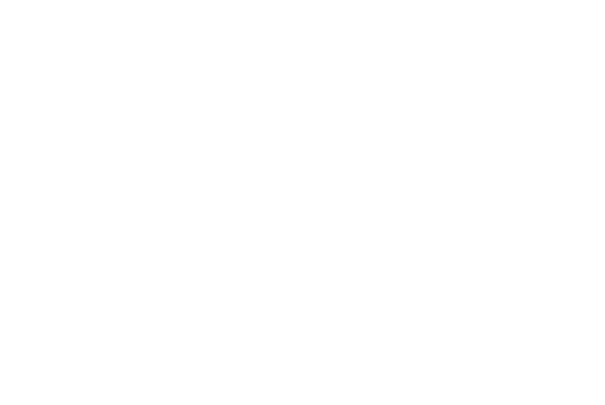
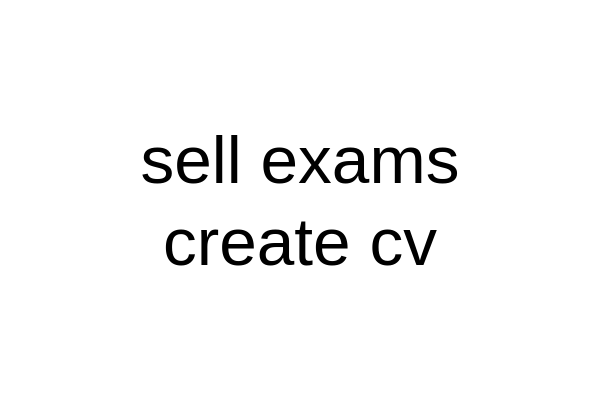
+ <mxCell id="2" value="sell exams&lt;br style=&quot;font-size: 27px;&quot;&gt;create cv&lt;br&gt;" style="text;html=1;strokeColor=none;fillColor=none;align=center;verticalAlign=middle;whiteSpace=wrap;rounded=0;fontSize=27;" vertex="1" parent="1"><mxGeometry x="20" y="20" width="200" height="120" as="geometry" /></mxCell>
